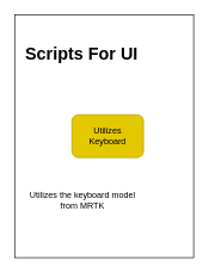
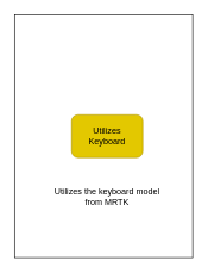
- <mxCell id="3" value="&lt;h1&gt;Scripts For UI&lt;/h1&gt;&lt;div&gt;&lt;br&gt;&lt;/div&gt;" style="text;html=1;strokeColor=none;fillColor=none;spacing=5;spacingTop=-20;whiteSpace=wrap;overflow=hidden;rounded=0;glass=0;fillStyle=solid;" vertex="1" parent="1"><mxGeometry x="30" y="55" width="240" height="75" as="geometry" /></mxCell>
- <mxCell id="5" value="Utilizes the keyboard model from MRTK" style="text;html=1;strokeColor=none;fillColor=none;align=center;verticalAlign=middle;whiteSpace=wrap;rounded=0;" vertex="1" parent="1"><mxGeometry x="35" y="255" width="160" height="50" as="geometry" /></mxCell>
+ <mxCell id="5" value="Utilizes the keyboard model from MRTK" style="text;html=1;strokeColor=none;fillColor=none;align=center;verticalAlign=middle;whiteSpace=wrap;rounded=0;" vertex="1" parent="1"><mxGeometry x="70" y="250" width="160" height="50" as="geometry" /></mxCell>
